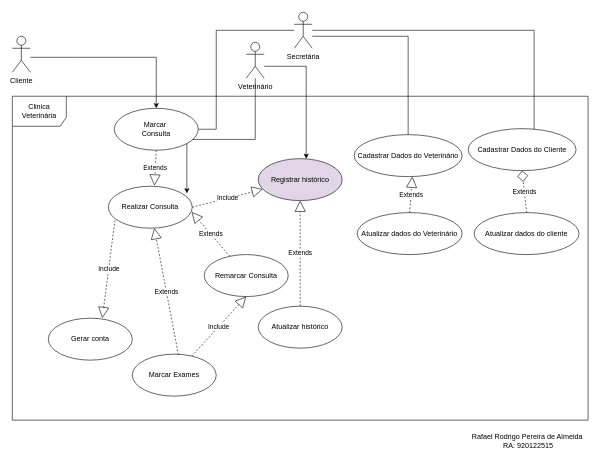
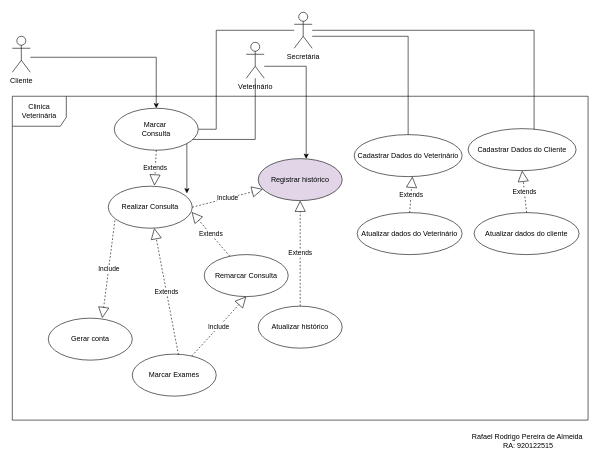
- <mxCell id="19" value="Extends" style="endArrow=diamond;endSize=16;endFill=0;html=1;labelBorderColor=none;horizontal=1;dashed=1;entryX=0.5;entryY=1;entryDx=0;entryDy=0;exitX=0.5;exitY=0;exitDx=0;exitDy=0;" edge="1" parent="1" source="14" target="13"><mxGeometry width="160" relative="1" as="geometry"><mxPoint x="560" y="240" as="sourcePoint" /><mxPoint x="390" y="590" as="targetPoint" /></mxGeometry></mxCell>
+ <mxCell id="19" value="Extends" style="endArrow=block;endSize=16;endFill=0;html=1;labelBorderColor=none;horizontal=1;dashed=1;entryX=0.5;entryY=1;entryDx=0;entryDy=0;exitX=0.5;exitY=0;exitDx=0;exitDy=0;" edge="1" parent="1" source="14" target="13"><mxGeometry width="160" relative="1" as="geometry"><mxPoint x="560" y="240" as="sourcePoint" /><mxPoint x="390" y="590" as="targetPoint" /></mxGeometry></mxCell>
